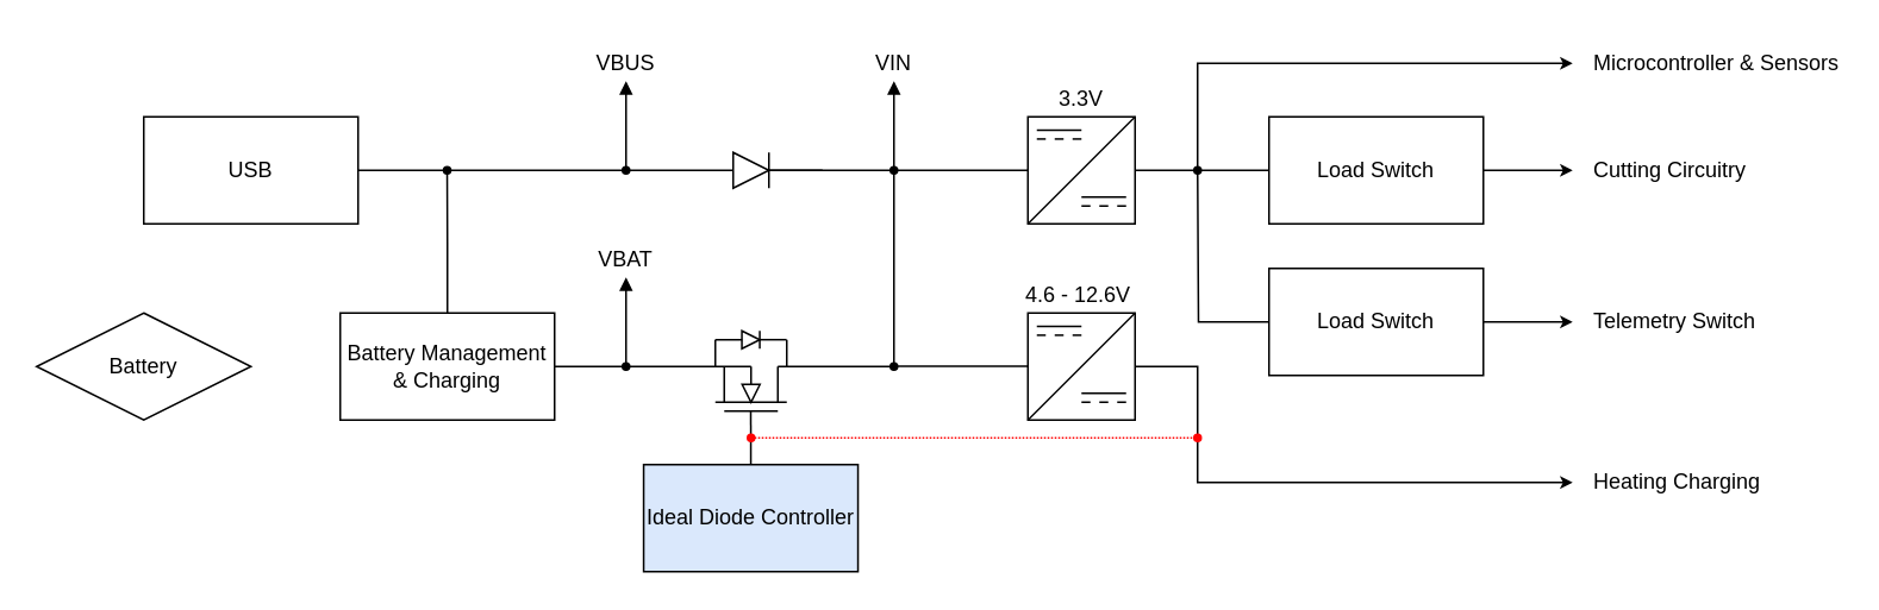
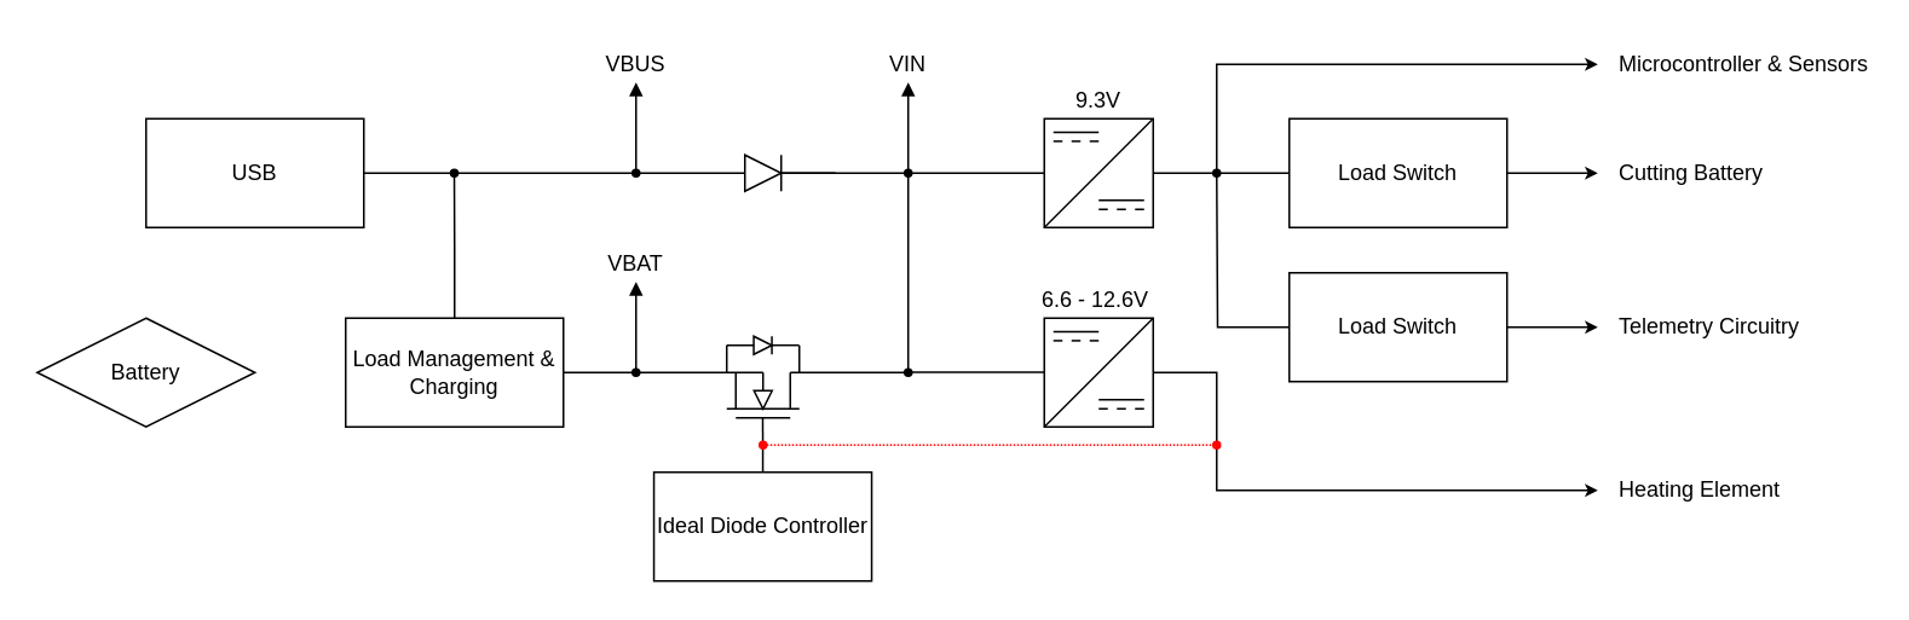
- <mxCell id="61" value="3.3V" style="text;html=1;strokeColor=none;fillColor=none;align=center;verticalAlign=middle;whiteSpace=wrap;rounded=0;" vertex="1" parent="1"><mxGeometry x="570" y="40" width="70" height="30" as="geometry" /></mxCell>
+ <mxCell id="61" value="9.3V" style="text;html=1;strokeColor=none;fillColor=none;align=center;verticalAlign=middle;whiteSpace=wrap;rounded=0;" vertex="1" parent="1"><mxGeometry x="570" y="40" width="70" height="30" as="geometry" /></mxCell>
- <mxCell id="71" value="Cutting Circuitry" style="text;html=1;strokeColor=none;fillColor=none;align=left;verticalAlign=middle;whiteSpace=wrap;rounded=0;" vertex="1" parent="1"><mxGeometry x="890" y="80" width="130" height="30" as="geometry" /></mxCell>
+ <mxCell id="71" value="Cutting Battery" style="text;html=1;strokeColor=none;fillColor=none;align=left;verticalAlign=middle;whiteSpace=wrap;rounded=0;" vertex="1" parent="1"><mxGeometry x="890" y="80" width="130" height="30" as="geometry" /></mxCell>
- <mxCell id="60" value="4.6 - 12.6V&amp;nbsp;" style="text;html=1;strokeColor=none;fillColor=none;align=center;verticalAlign=middle;whiteSpace=wrap;rounded=0;" vertex="1" parent="1"><mxGeometry x="570" y="150" width="70" height="30" as="geometry" /></mxCell>
+ <mxCell id="60" value="6.6 - 12.6V&amp;nbsp;" style="text;html=1;strokeColor=none;fillColor=none;align=center;verticalAlign=middle;whiteSpace=wrap;rounded=0;" vertex="1" parent="1"><mxGeometry x="570" y="150" width="70" height="30" as="geometry" /></mxCell>
- <mxCell id="69" value="Telemetry Switch" style="text;html=1;strokeColor=none;fillColor=none;align=left;verticalAlign=middle;whiteSpace=wrap;rounded=0;" vertex="1" parent="1"><mxGeometry x="890" y="165" width="130" height="30" as="geometry" /></mxCell>
+ <mxCell id="69" value="Telemetry Circuitry" style="text;html=1;strokeColor=none;fillColor=none;align=left;verticalAlign=middle;whiteSpace=wrap;rounded=0;" vertex="1" parent="1"><mxGeometry x="890" y="165" width="130" height="30" as="geometry" /></mxCell>
- <mxCell id="7" value="Battery Management &amp;amp; Charging" style="rounded=0;whiteSpace=wrap;html=1;" vertex="1" parent="1"><mxGeometry x="190" y="175" width="120" height="60" as="geometry" /></mxCell>
+ <mxCell id="7" value="Load Management &amp;amp; Charging" style="rounded=0;whiteSpace=wrap;html=1;" vertex="1" parent="1"><mxGeometry x="190" y="175" width="120" height="60" as="geometry" /></mxCell>
- <mxCell id="68" value="Heating Charging" style="text;html=1;strokeColor=none;fillColor=none;align=left;verticalAlign=middle;whiteSpace=wrap;rounded=0;" vertex="1" parent="1"><mxGeometry x="890" y="255" width="130" height="30" as="geometry" /></mxCell>
+ <mxCell id="68" value="Heating Element" style="text;html=1;strokeColor=none;fillColor=none;align=left;verticalAlign=middle;whiteSpace=wrap;rounded=0;" vertex="1" parent="1"><mxGeometry x="890" y="255" width="130" height="30" as="geometry" /></mxCell>
- <mxCell id="28" value="Ideal Diode Controller" style="rounded=0;whiteSpace=wrap;html=1;fillColor=#dae8fc;" vertex="1" parent="1"><mxGeometry x="359.87" y="260" width="120" height="60" as="geometry" /></mxCell>
+ <mxCell id="28" value="Ideal Diode Controller" style="rounded=0;whiteSpace=wrap;html=1;" vertex="1" parent="1"><mxGeometry x="359.87" y="260" width="120" height="60" as="geometry" /></mxCell>
